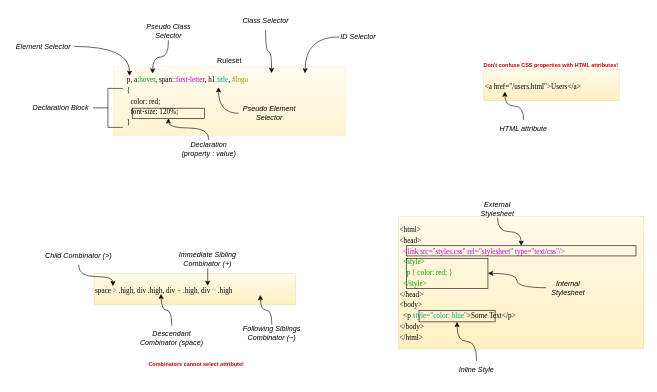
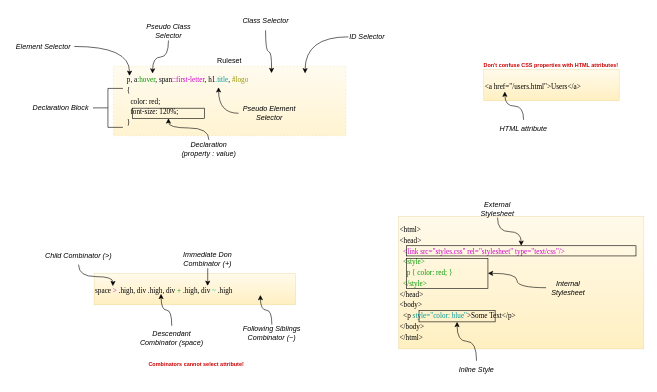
- <mxCell id="12" value="ID Selector" style="text;html=1;align=left;verticalAlign=middle;whiteSpace=wrap;rounded=0;fontStyle=2" vertex="1" parent="1"><mxGeometry x="565" y="46" width="63" height="30" as="geometry" /></mxCell>
+ <mxCell id="12" value="ID Selector" style="text;html=1;align=left;verticalAlign=middle;whiteSpace=wrap;rounded=0;fontStyle=2" vertex="1" parent="1"><mxGeometry x="580" y="46" width="63" height="30" as="geometry" /></mxCell>
- <mxCell id="25" value="Immediate Sibling Combinator (+)" style="text;html=1;align=center;verticalAlign=middle;whiteSpace=wrap;rounded=0;fontStyle=2" vertex="1" parent="1"><mxGeometry x="294" y="417" width="103" height="30" as="geometry" /></mxCell>
+ <mxCell id="25" value="Immediate Don Combinator (+)" style="text;html=1;align=center;verticalAlign=middle;whiteSpace=wrap;rounded=0;fontStyle=2" vertex="1" parent="1"><mxGeometry x="294" y="417" width="103" height="30" as="geometry" /></mxCell>
